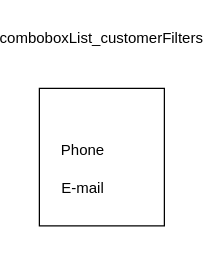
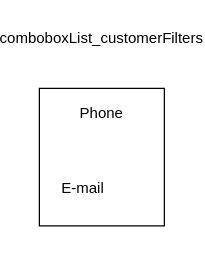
- <mxCell id="3" value="Phone" style="text;html=1;strokeColor=none;fillColor=none;align=center;verticalAlign=middle;whiteSpace=wrap;rounded=0;" vertex="1" parent="1"><mxGeometry x="35" y="110" width="40" height="20" as="geometry" /></mxCell>
+ <mxCell id="3" value="Phone" style="text;html=1;strokeColor=none;fillColor=none;align=center;verticalAlign=middle;whiteSpace=wrap;rounded=0;" vertex="1" parent="1"><mxGeometry x="50" y="80" width="40" height="20" as="geometry" /></mxCell>
